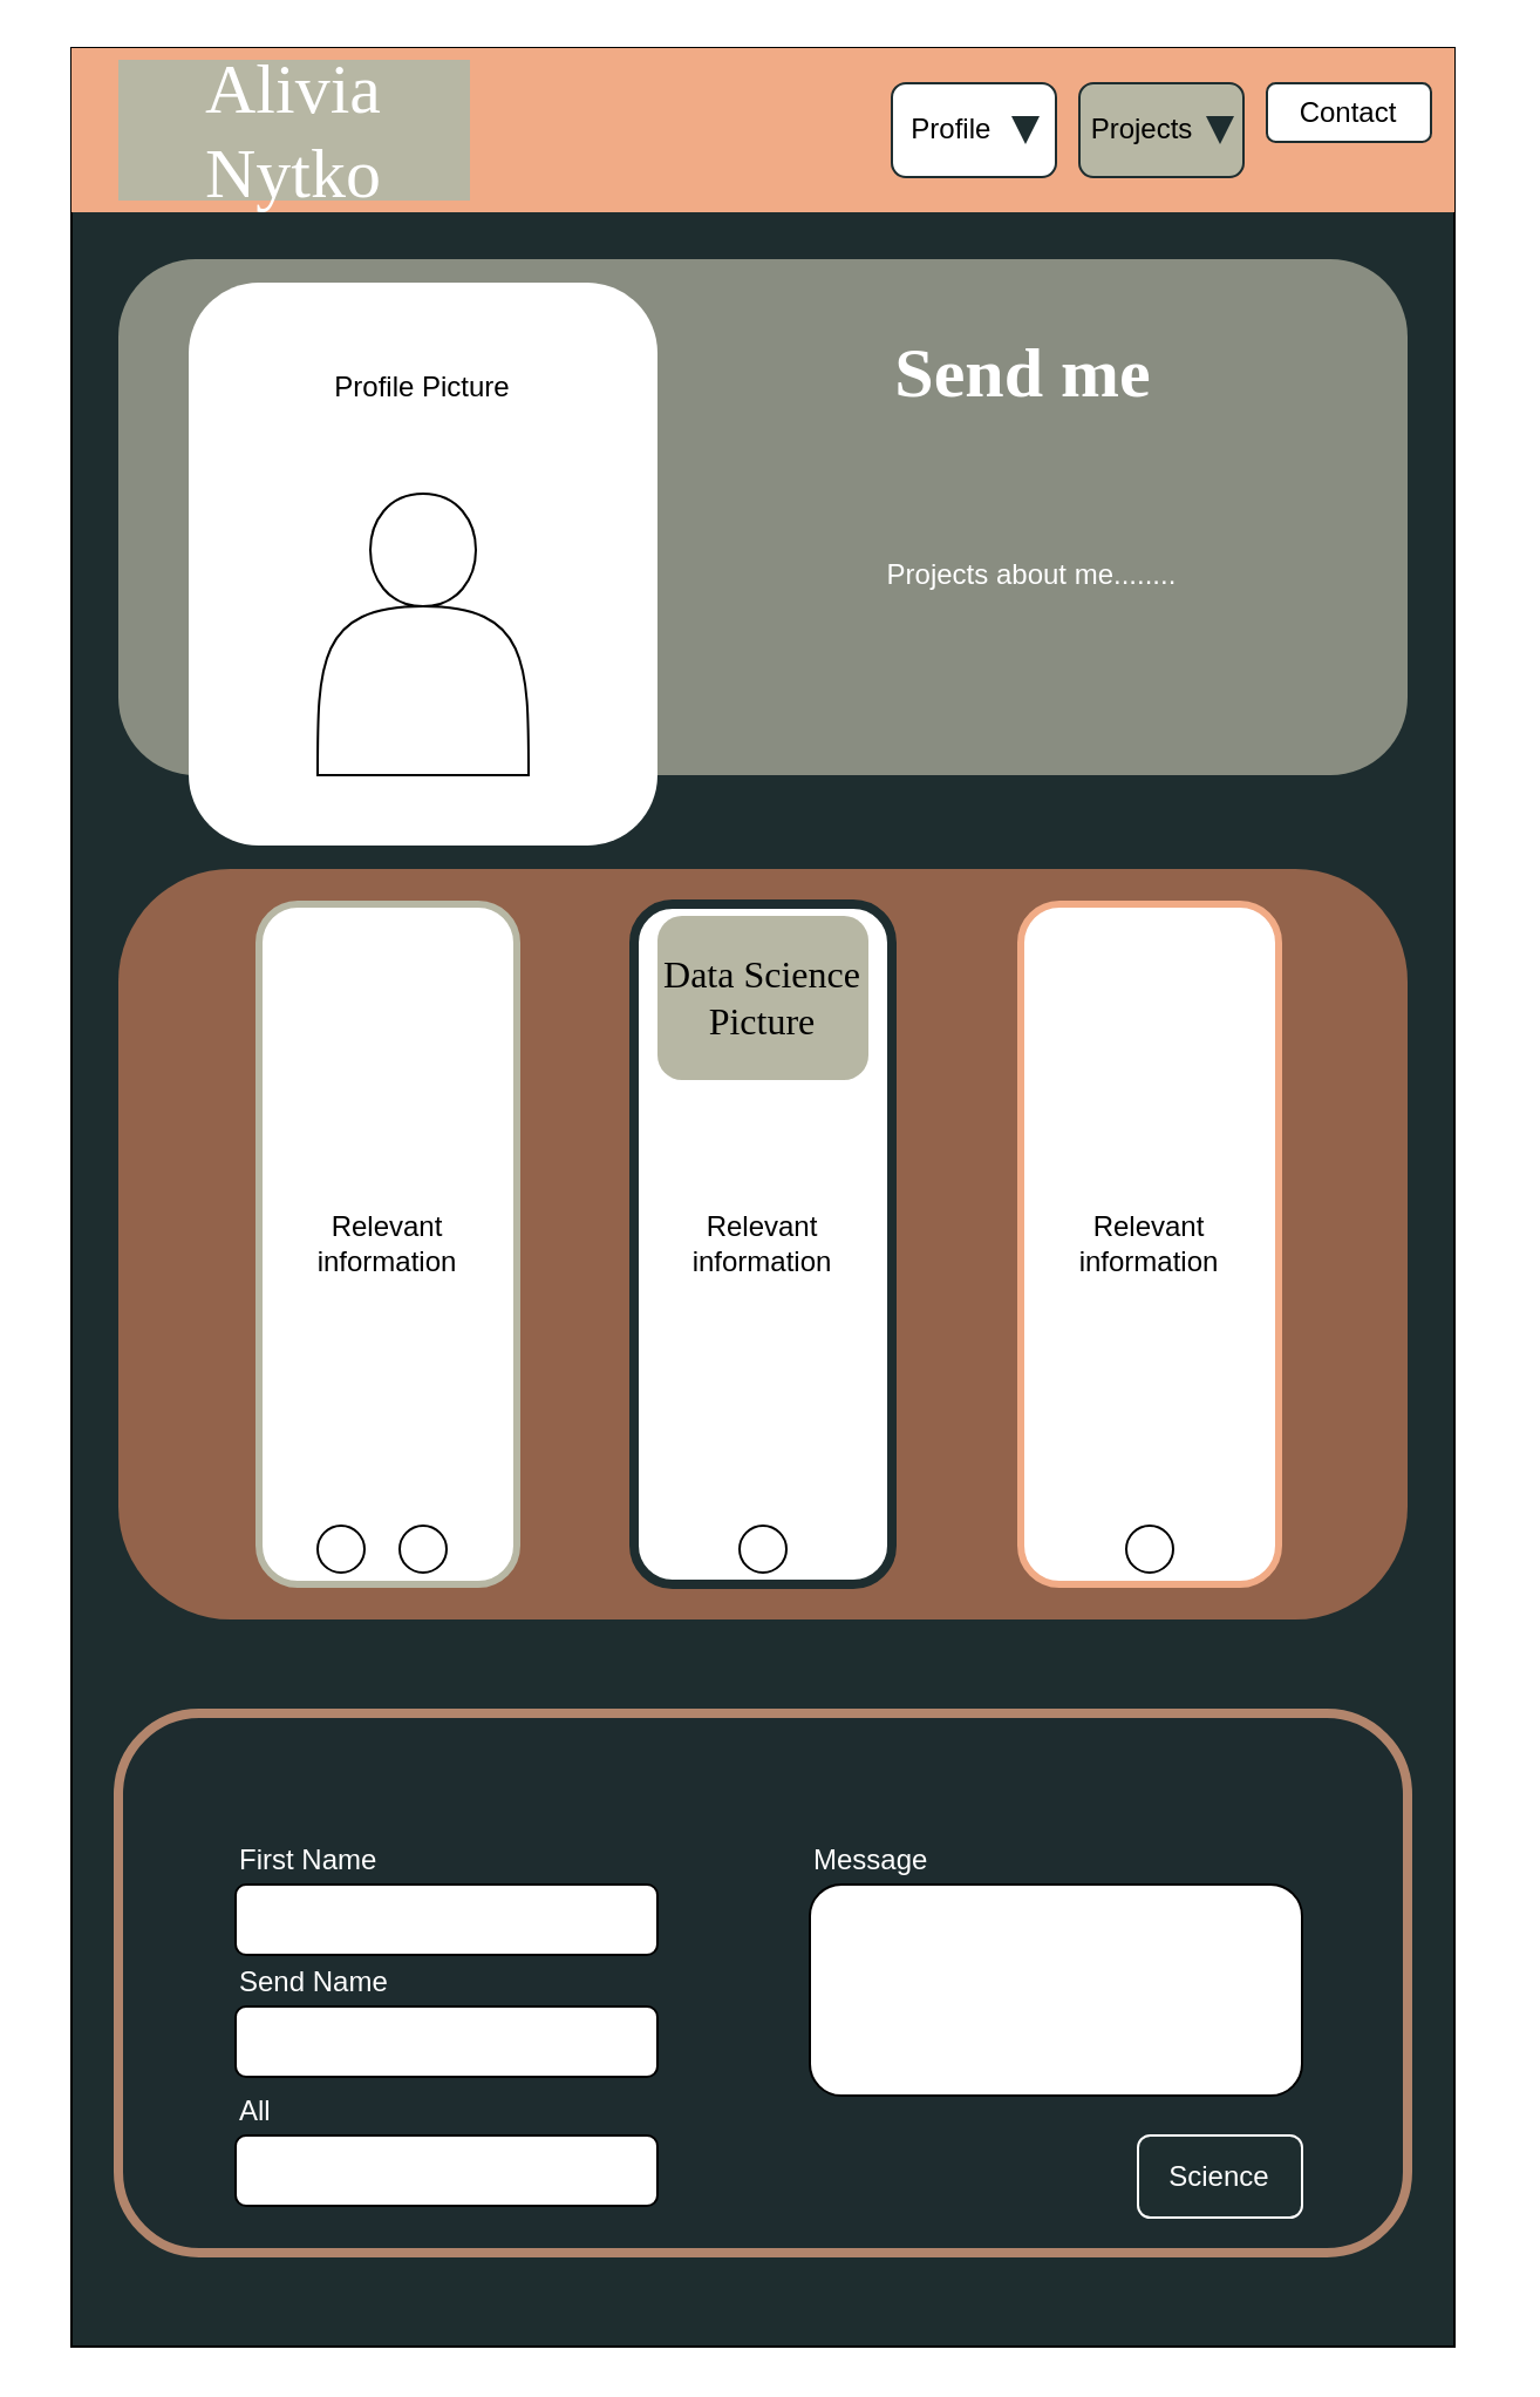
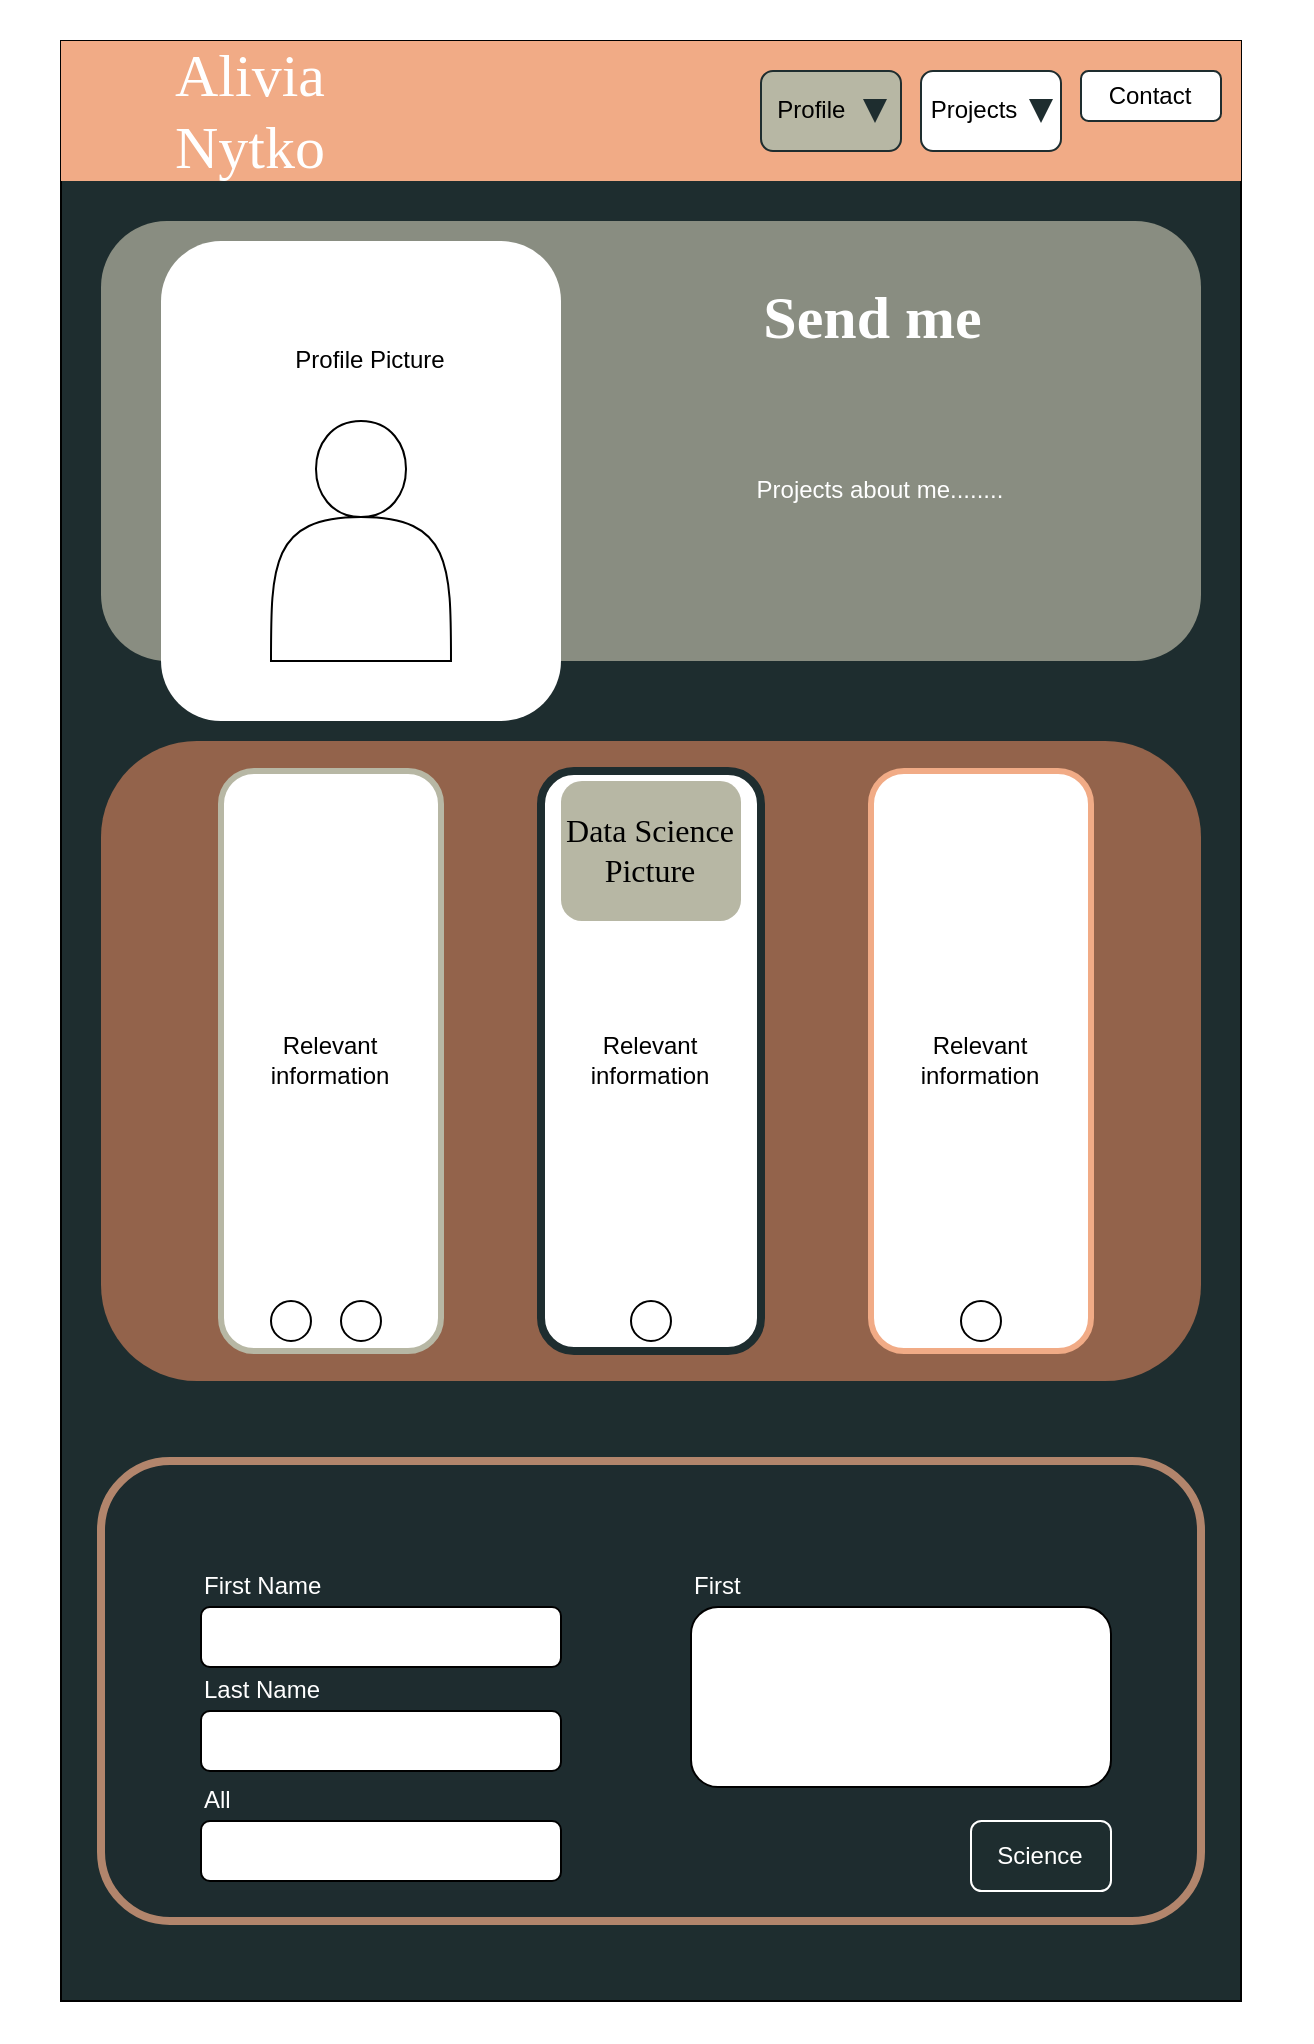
- <mxCell id="4" value="Alivia Nytko" style="rounded=0;whiteSpace=wrap;html=1;fillColor=#b7b7a4;shadow=0;strokeColor=none;fontColor=#ffffff;fontSize=30;fontFamily=Bebas Neue;fontSource=https%3A%2F%2Ffonts.googleapis.com%2Fcss%3Ffamily%3DBebas%2BNeue;" vertex="1" parent="1"><mxGeometry x="50" y="25" width="150" height="60" as="geometry" /></mxCell>
+ <mxCell id="4" value="Alivia Nytko" style="rounded=0;whiteSpace=wrap;html=1;fillColor=#F1AB86;shadow=0;strokeColor=none;fontColor=#ffffff;fontSize=30;fontFamily=Bebas Neue;fontSource=https%3A%2F%2Ffonts.googleapis.com%2Fcss%3Ffamily%3DBebas%2BNeue;" vertex="1" parent="1"><mxGeometry x="50" y="25" width="150" height="60" as="geometry" /></mxCell>
- <mxCell id="5" value="&amp;nbsp; Profile" style="rounded=1;whiteSpace=wrap;html=1;strokeColor=#1E2D2F;align=left;" vertex="1" parent="1"><mxGeometry x="380" y="35" width="70" height="40" as="geometry" /></mxCell>
+ <mxCell id="5" value="&amp;nbsp; Profile" style="rounded=1;whiteSpace=wrap;html=1;strokeColor=#1E2D2F;align=left;fillColor=#b7b7a4;" vertex="1" parent="1"><mxGeometry x="380" y="35" width="70" height="40" as="geometry" /></mxCell>
- <mxCell id="6" value="&amp;nbsp;Projects" style="rounded=1;whiteSpace=wrap;html=1;strokeColor=#1E2D2F;align=left;fillColor=#b7b7a4;" vertex="1" parent="1"><mxGeometry x="460" y="35" width="70" height="40" as="geometry" /></mxCell>
+ <mxCell id="6" value="&amp;nbsp;Projects" style="rounded=1;whiteSpace=wrap;html=1;strokeColor=#1E2D2F;align=left;" vertex="1" parent="1"><mxGeometry x="460" y="35" width="70" height="40" as="geometry" /></mxCell>
- <mxCell id="11" value="Profile Picture" style="text;html=1;align=center;verticalAlign=middle;whiteSpace=wrap;rounded=0;" vertex="1" parent="1"><mxGeometry x="140" y="150" width="80" height="30" as="geometry" /></mxCell>
+ <mxCell id="11" value="Profile Picture" style="text;html=1;align=center;verticalAlign=middle;whiteSpace=wrap;rounded=0;" vertex="1" parent="1"><mxGeometry x="145" y="165" width="80" height="30" as="geometry" /></mxCell>
- <mxCell id="36" value="&lt;font color=&quot;#ffffff&quot;&gt;Message&lt;/font&gt;" style="text;html=1;align=left;verticalAlign=middle;whiteSpace=wrap;rounded=0;" vertex="1" parent="1"><mxGeometry x="345" y="778" width="60" height="30" as="geometry" /></mxCell>
+ <mxCell id="36" value="&lt;font color=&quot;#ffffff&quot;&gt;First&lt;/font&gt;" style="text;html=1;align=left;verticalAlign=middle;whiteSpace=wrap;rounded=0;" vertex="1" parent="1"><mxGeometry x="345" y="778" width="60" height="30" as="geometry" /></mxCell>
- <mxCell id="34" value="&lt;font color=&quot;#ffffff&quot;&gt;Send Name&lt;/font&gt;" style="text;html=1;align=left;verticalAlign=middle;whiteSpace=wrap;rounded=0;" vertex="1" parent="1"><mxGeometry x="100" y="830" width="70" height="30" as="geometry" /></mxCell>
+ <mxCell id="34" value="&lt;font color=&quot;#ffffff&quot;&gt;Last Name&lt;/font&gt;" style="text;html=1;align=left;verticalAlign=middle;whiteSpace=wrap;rounded=0;" vertex="1" parent="1"><mxGeometry x="100" y="830" width="70" height="30" as="geometry" /></mxCell>
